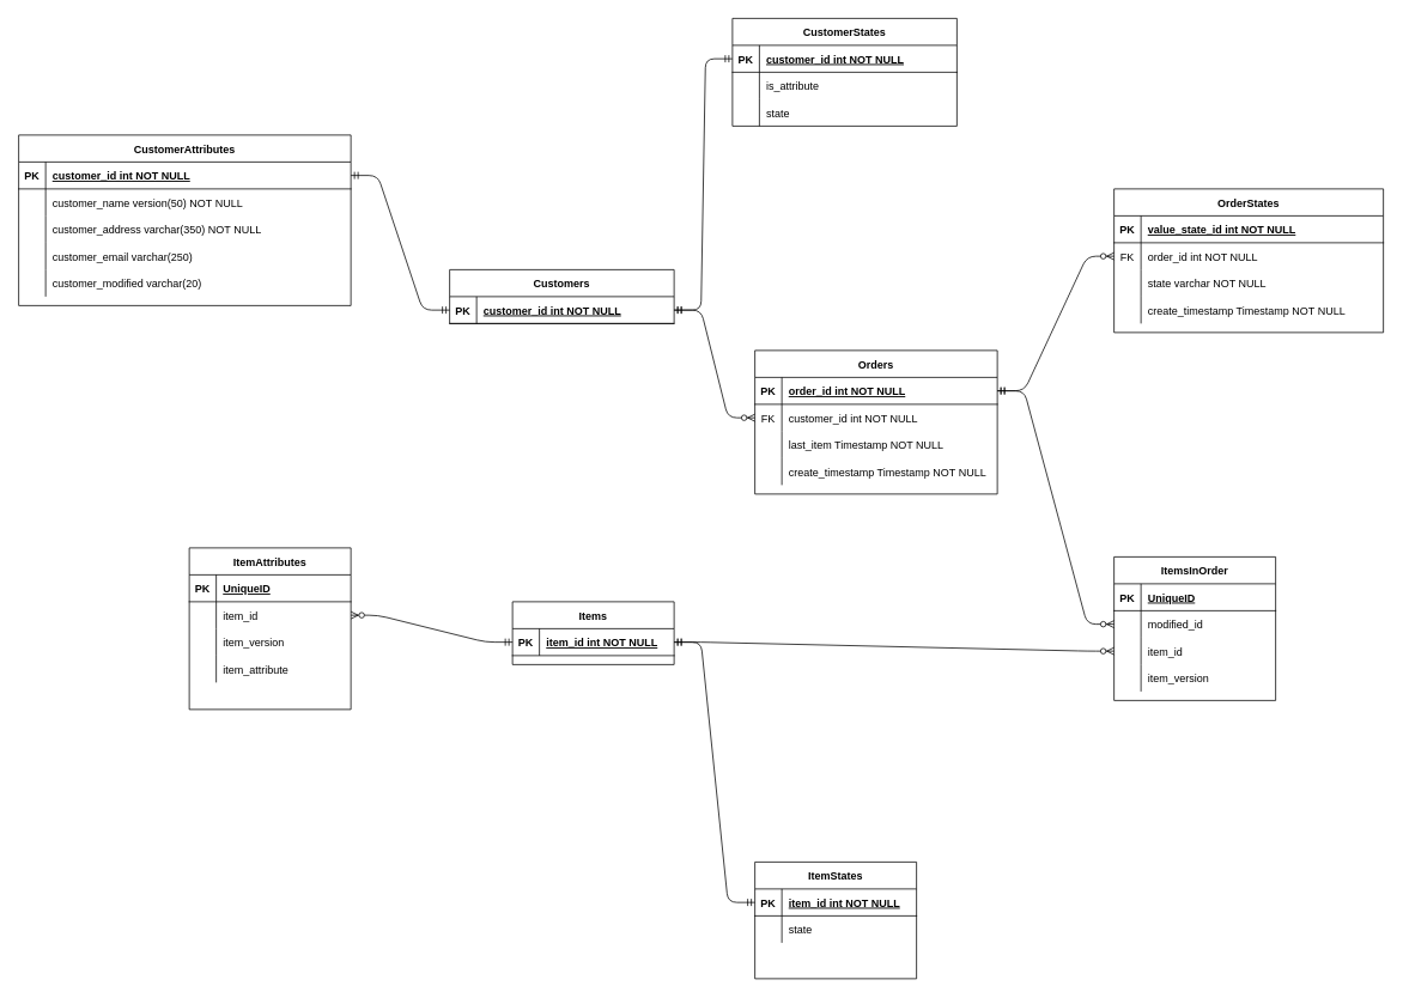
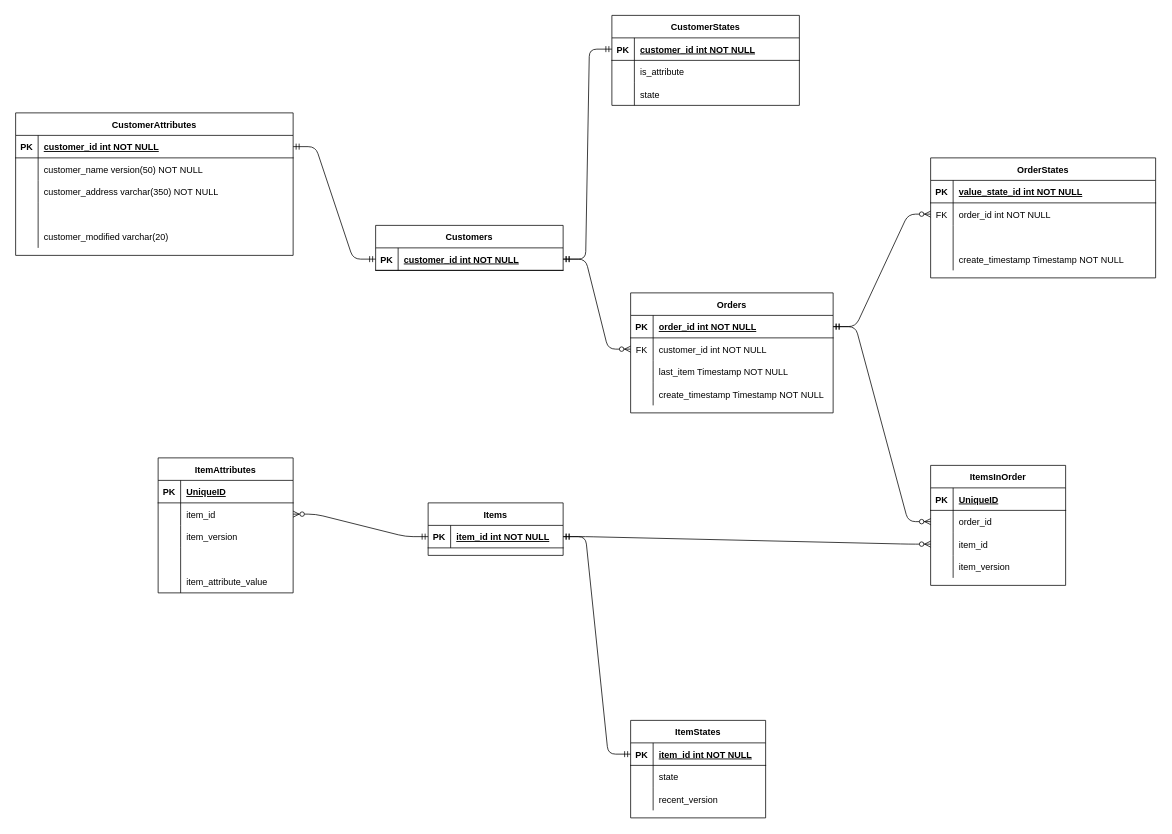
- <mxCell id="103" value="customer_email varchar(250) " style="shape=partialRectangle;overflow=hidden;connectable=0;fillColor=none;top=0;left=0;bottom=0;right=0;align=left;spacingLeft=6;" vertex="1" parent="101"><mxGeometry x="30" width="340" height="30" as="geometry" /></mxCell>
- <mxCell id="29" value="state varchar NOT NULL" style="shape=partialRectangle;connectable=0;fillColor=none;top=0;left=0;bottom=0;right=0;align=left;spacingLeft=6;overflow=hidden;" parent="27" vertex="1"><mxGeometry x="30" width="270" height="30" as="geometry" /></mxCell>
- <mxCell id="40" value="modified_id" style="shape=partialRectangle;connectable=0;fillColor=none;top=0;left=0;bottom=0;right=0;align=left;spacingLeft=6;overflow=hidden;" vertex="1" parent="38"><mxGeometry x="30" width="150" height="30" as="geometry" /></mxCell>
+ <mxCell id="40" value="order_id" style="shape=partialRectangle;connectable=0;fillColor=none;top=0;left=0;bottom=0;right=0;align=left;spacingLeft=6;overflow=hidden;" vertex="1" parent="38"><mxGeometry x="30" width="150" height="30" as="geometry" /></mxCell>
- <mxCell id="64" value="item_attribute" style="shape=partialRectangle;connectable=0;fillColor=none;top=0;left=0;bottom=0;right=0;align=left;spacingLeft=6;overflow=hidden;" vertex="1" parent="62"><mxGeometry x="30" width="150" height="30" as="geometry" /></mxCell>
+ <mxCell id="67" value="item_attribute_value" style="shape=partialRectangle;connectable=0;fillColor=none;top=0;left=0;bottom=0;right=0;align=left;spacingLeft=6;overflow=hidden;" vertex="1" parent="65"><mxGeometry x="30" width="150" height="30" as="geometry" /></mxCell>
+ <mxCell id="79" value="recent_version" style="shape=partialRectangle;connectable=0;fillColor=none;top=0;left=0;bottom=0;right=0;align=left;spacingLeft=6;overflow=hidden;" vertex="1" parent="77"><mxGeometry x="30" width="150" height="30" as="geometry" /></mxCell>
